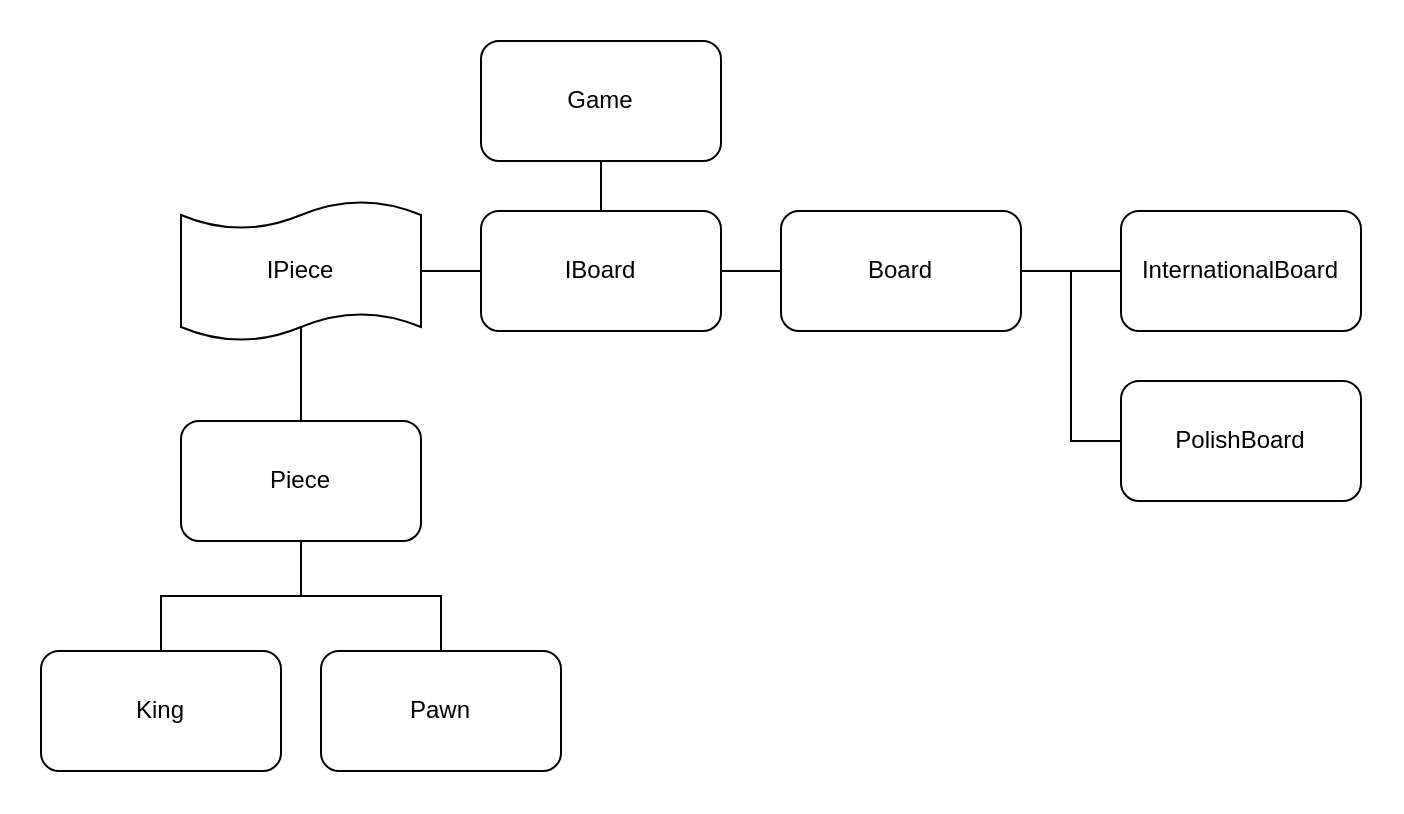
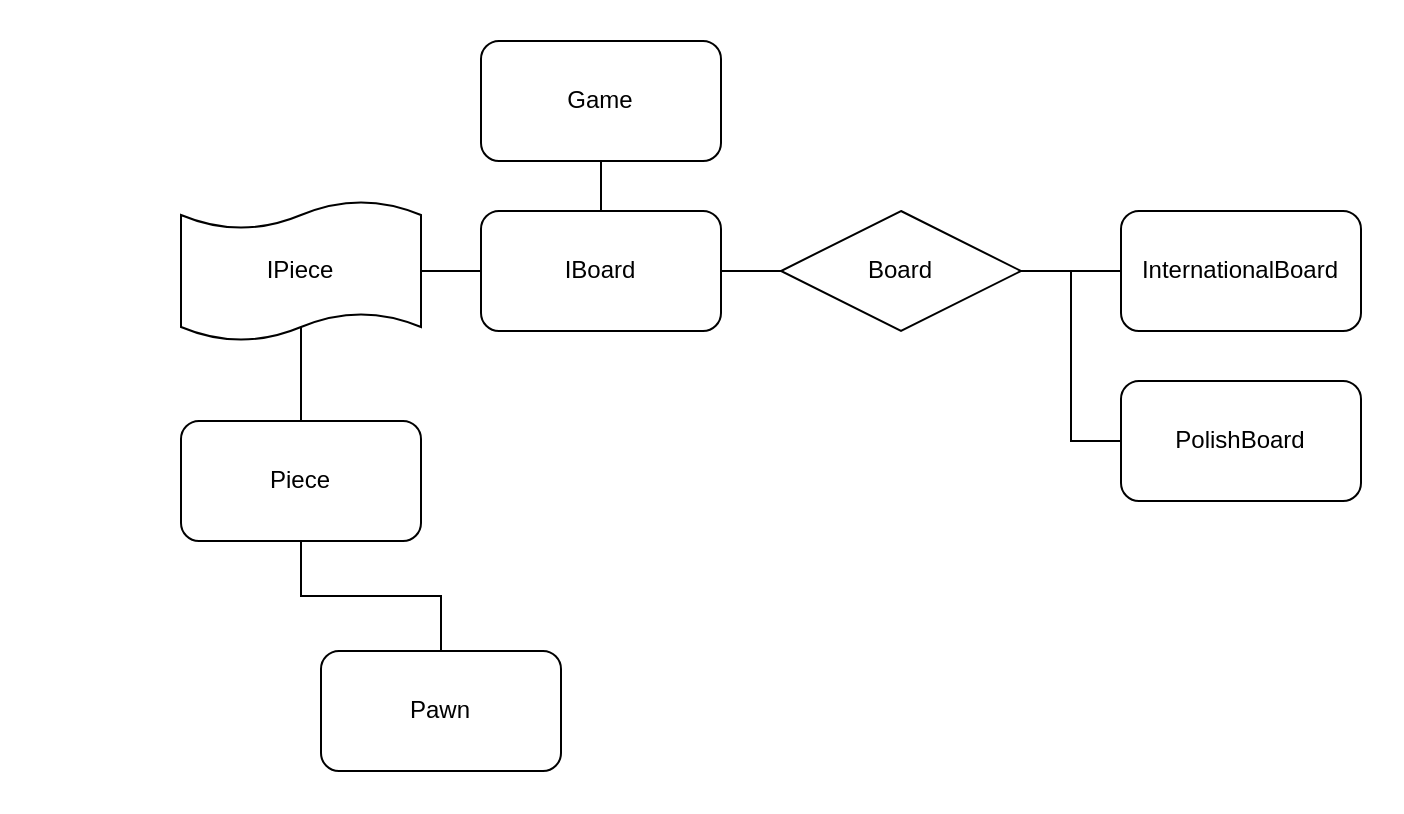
- <mxCell id="10" value="Board" style="rounded=1;whiteSpace=wrap;html=1;" vertex="1" parent="1"><mxGeometry x="390" y="105" width="120" height="60" as="geometry" /></mxCell>
+ <mxCell id="10" value="Board" style="rhombus;whiteSpace=wrap;html=1;" vertex="1" parent="1"><mxGeometry x="390" y="105" width="120" height="60" as="geometry" /></mxCell>
- <mxCell id="5" style="edgeStyle=orthogonalEdgeStyle;rounded=0;orthogonalLoop=1;jettySize=auto;html=1;exitX=0.5;exitY=0;exitDx=0;exitDy=0;entryX=0.5;entryY=1;entryDx=0;entryDy=0;endArrow=none;endFill=0;" edge="1" parent="1" source="6" target="3"><mxGeometry relative="1" as="geometry" /></mxCell>
- <mxCell id="6" value="King" style="rounded=1;whiteSpace=wrap;html=1;" vertex="1" parent="1"><mxGeometry x="20" y="325" width="120" height="60" as="geometry" /></mxCell>
